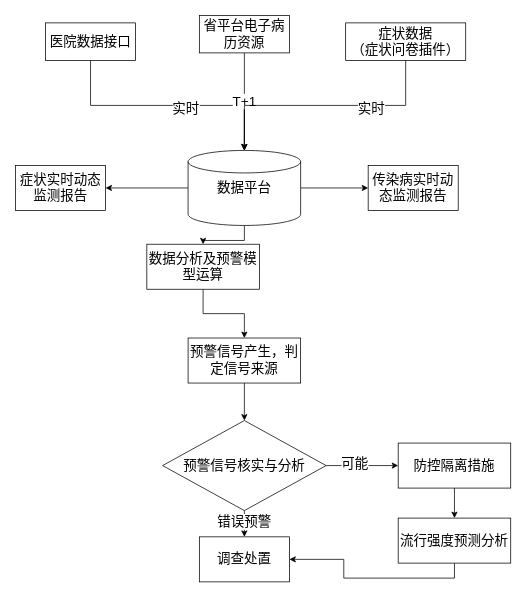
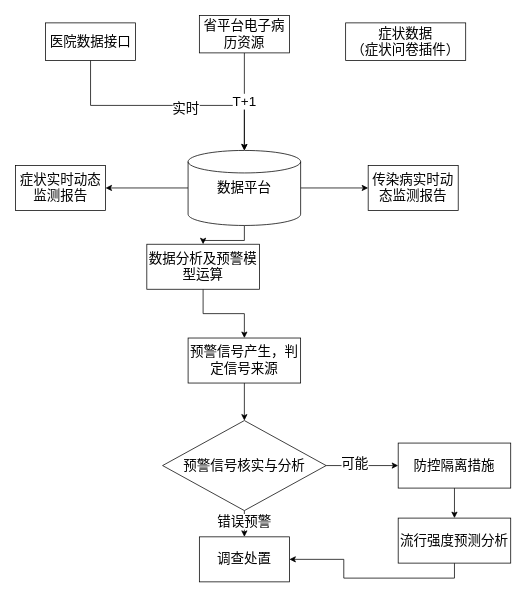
- <mxCell id="7" style="edgeStyle=orthogonalEdgeStyle;rounded=0;orthogonalLoop=1;jettySize=auto;html=1;exitX=0.5;exitY=1;exitDx=0;exitDy=0;fontSize=18;" edge="1" parent="1" source="9" target="13"><mxGeometry relative="1" as="geometry" /></mxCell>
- <mxCell id="8" value="实时" style="edgeLabel;html=1;align=center;verticalAlign=middle;resizable=0;points=[];fontSize=18;" vertex="1" connectable="0" parent="7"><mxGeometry x="-0.36" y="4" relative="1" as="geometry"><mxPoint as="offset" /></mxGeometry></mxCell>
